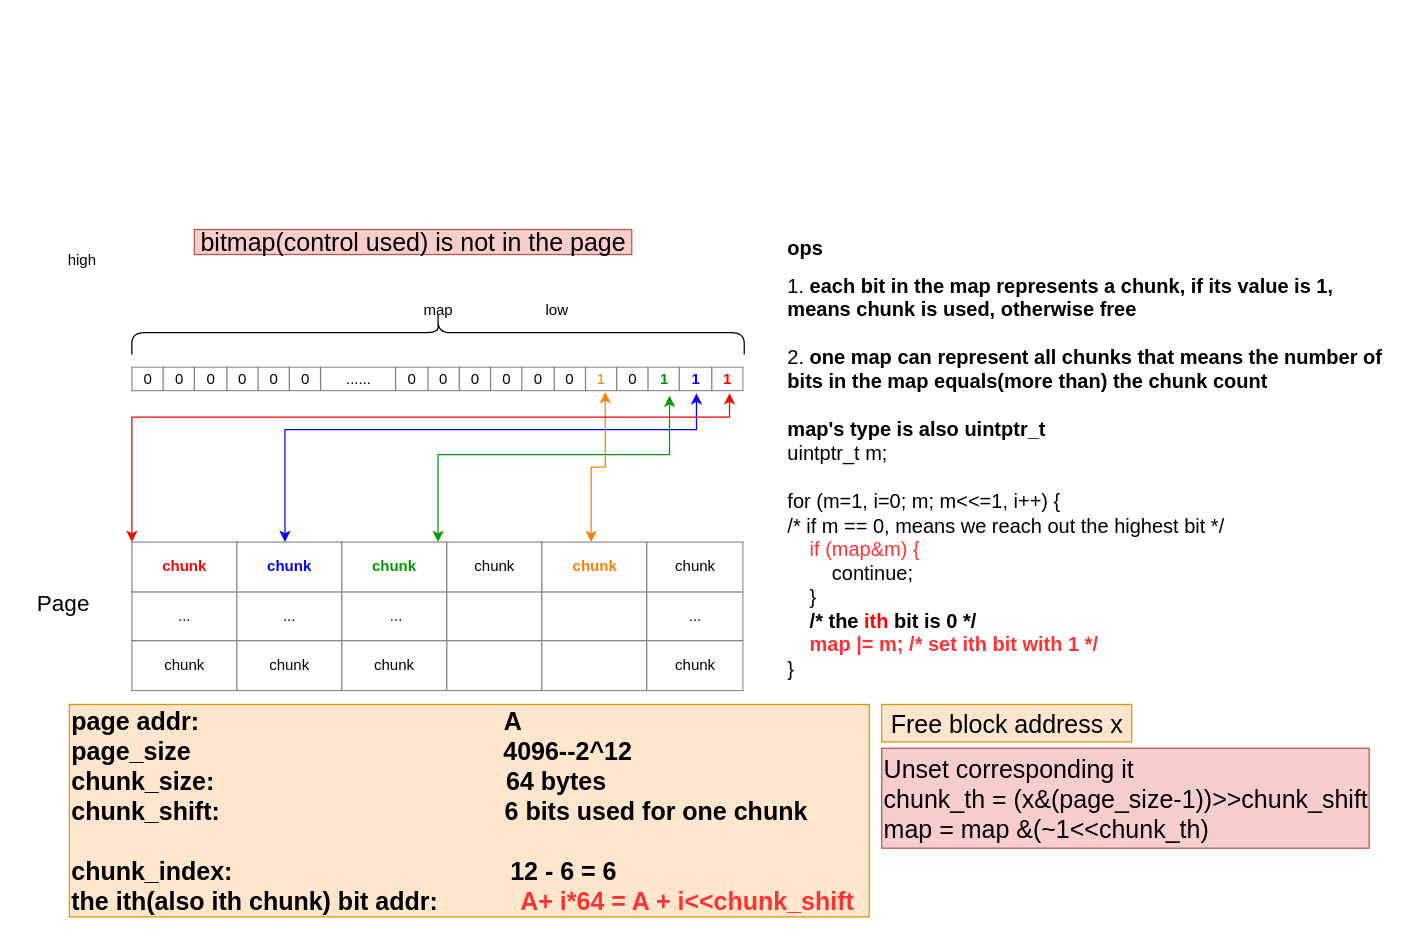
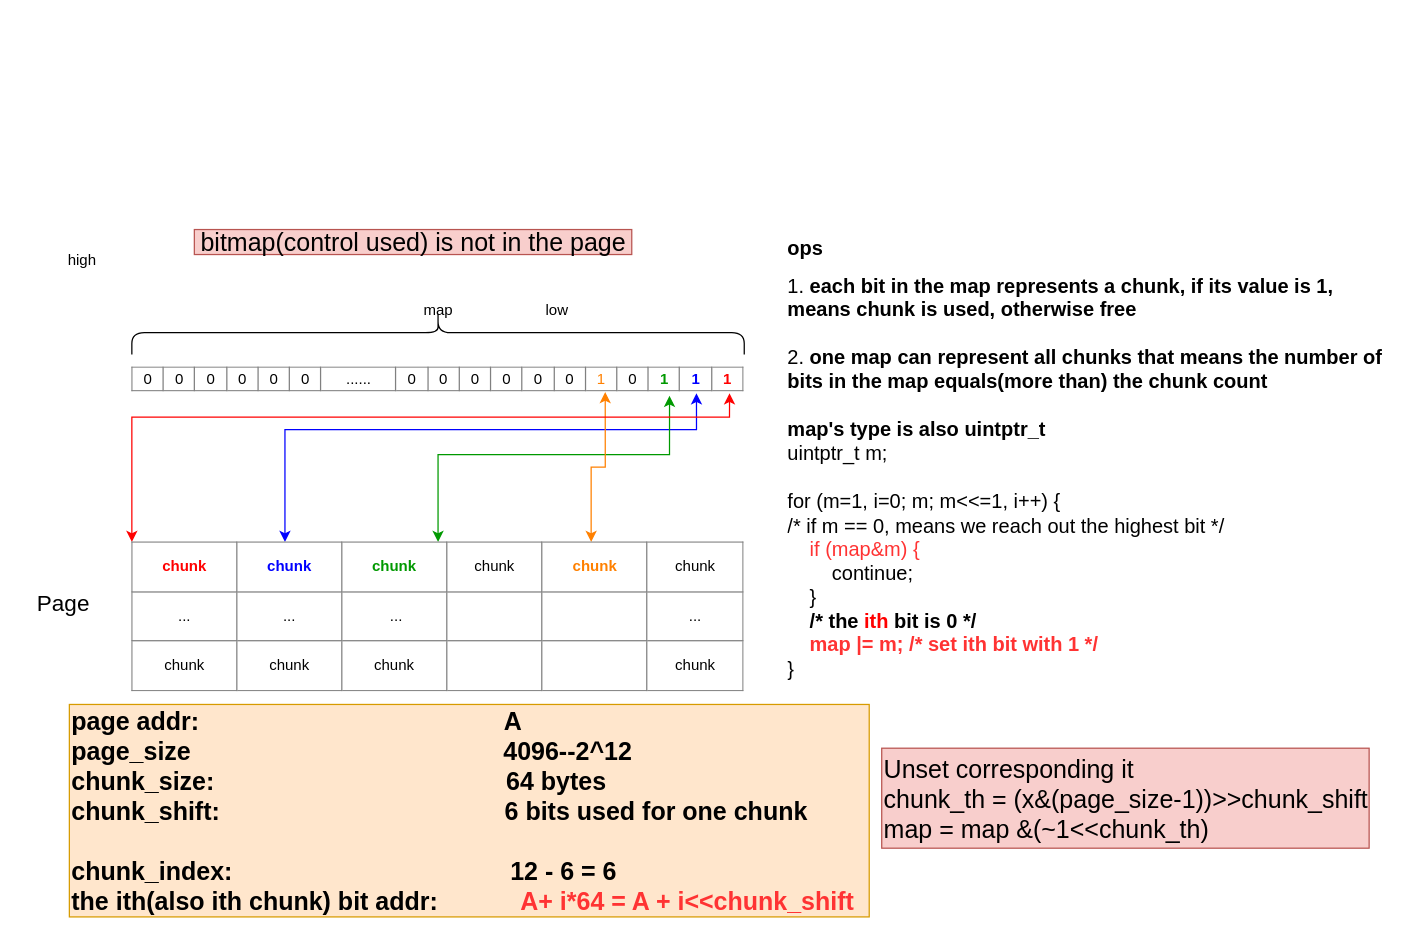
- <mxCell id="16" value="Free block address x" style="text;html=1;align=center;verticalAlign=middle;resizable=0;points=[];autosize=1;fillColor=#ffe6cc;strokeColor=#d79b00;fontSize=20;" parent="1" vertex="1"><mxGeometry x="705" y="563" width="200" height="30" as="geometry" /></mxCell>
